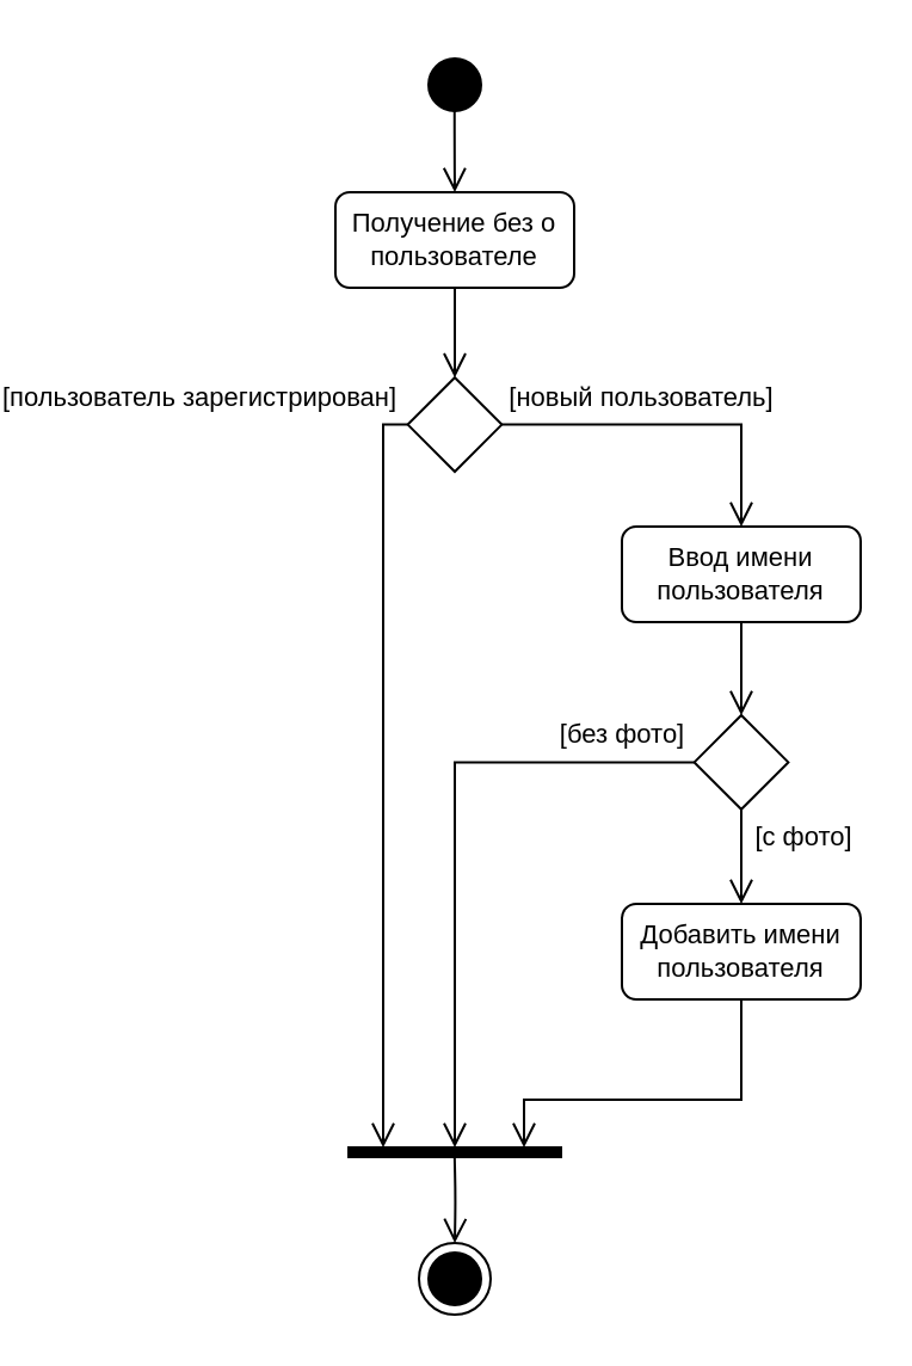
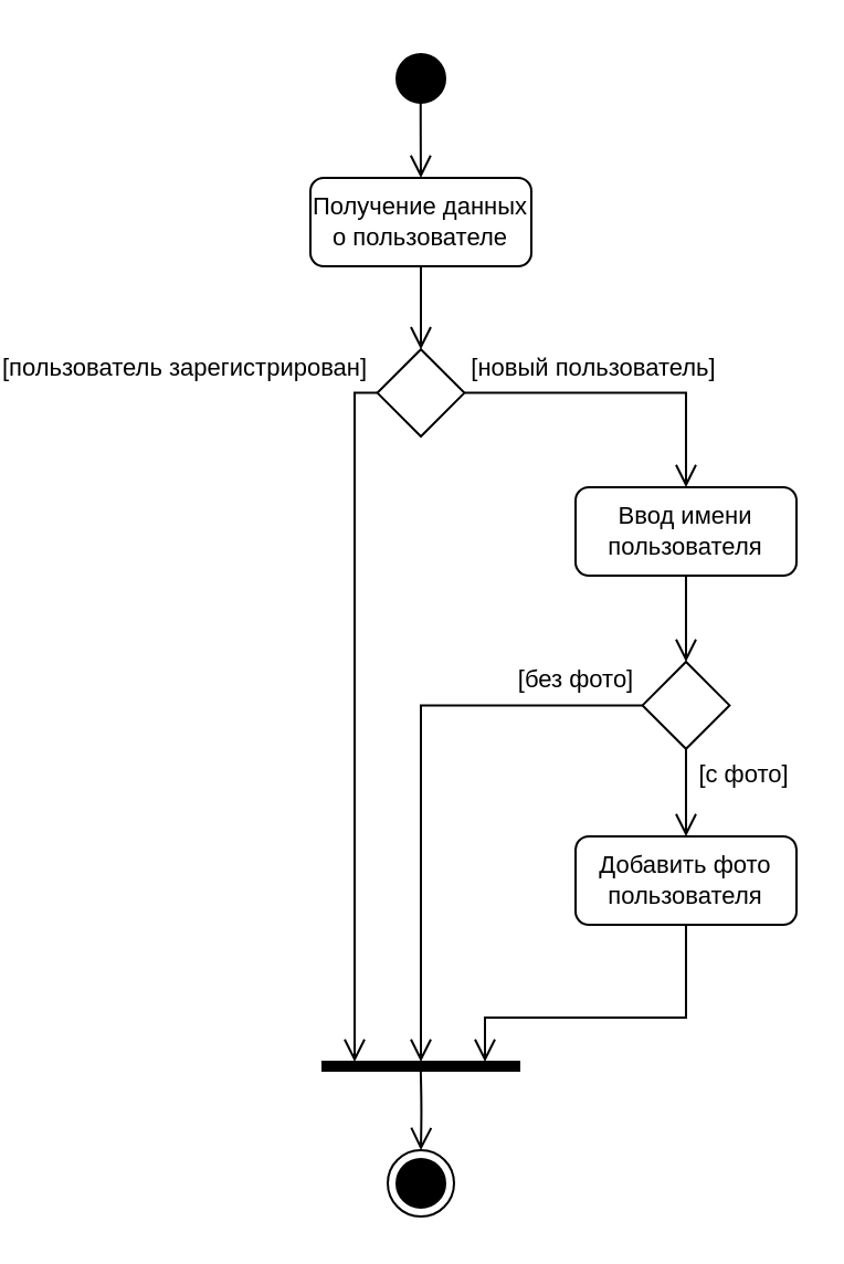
- <mxCell id="5" value="Получение без о пользователе" style="rounded=1;whiteSpace=wrap;html=1;labelBackgroundColor=none;strokeColor=#000000;fontSize=11;fontColor=#000000;" vertex="1" parent="1"><mxGeometry x="20" y="80" width="100" height="40" as="geometry" /></mxCell>
+ <mxCell id="5" value="Получение данных о пользователе" style="rounded=1;whiteSpace=wrap;html=1;labelBackgroundColor=none;strokeColor=#000000;fontSize=11;fontColor=#000000;" vertex="1" parent="1"><mxGeometry x="20" y="80" width="100" height="40" as="geometry" /></mxCell>
- <mxCell id="15" value="Добавить имени пользователя" style="rounded=1;whiteSpace=wrap;html=1;labelBackgroundColor=none;strokeColor=#000000;fontSize=11;fontColor=#000000;" vertex="1" parent="1"><mxGeometry x="140" y="378" width="100" height="40" as="geometry" /></mxCell>
+ <mxCell id="15" value="Добавить фото пользователя" style="rounded=1;whiteSpace=wrap;html=1;labelBackgroundColor=none;strokeColor=#000000;fontSize=11;fontColor=#000000;" vertex="1" parent="1"><mxGeometry x="140" y="378" width="100" height="40" as="geometry" /></mxCell>
